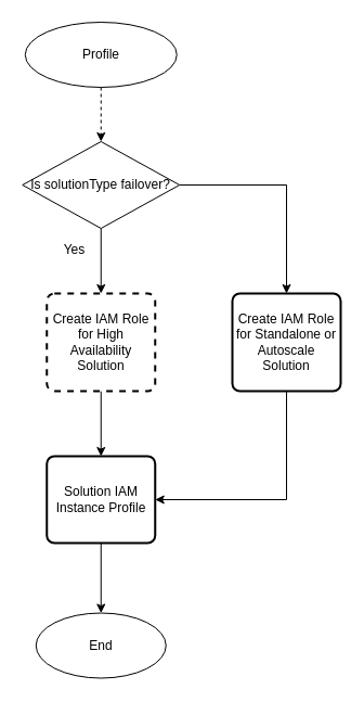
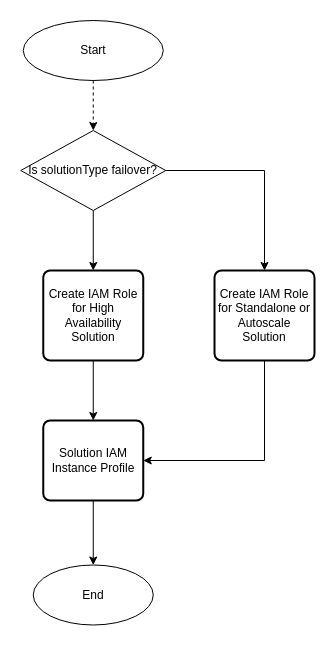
- <mxCell id="3" value="Profile" style="ellipse;whiteSpace=wrap;html=1;" vertex="1" parent="1"><mxGeometry x="22.75" y="20" width="140" height="60" as="geometry" /></mxCell>
+ <mxCell id="3" value="Start" style="ellipse;whiteSpace=wrap;html=1;" vertex="1" parent="1"><mxGeometry x="22.75" y="20" width="140" height="60" as="geometry" /></mxCell>
- <mxCell id="9" value="Yes" style="text;html=1;align=center;verticalAlign=middle;resizable=0;points=[];autosize=1;" vertex="1" parent="1"><mxGeometry x="48" y="220" width="40" height="20" as="geometry" /></mxCell>
- <mxCell id="8" value="Create IAM Role for High Availability Solution" style="rounded=1;whiteSpace=wrap;html=1;absoluteArcSize=1;arcSize=14;strokeWidth=2;dashed=1;" vertex="1" parent="1"><mxGeometry x="42.75" y="270" width="100" height="90" as="geometry" /></mxCell>
+ <mxCell id="8" value="Create IAM Role for High Availability Solution" style="rounded=1;whiteSpace=wrap;html=1;absoluteArcSize=1;arcSize=14;strokeWidth=2;" vertex="1" parent="1"><mxGeometry x="42.75" y="270" width="100" height="90" as="geometry" /></mxCell>
